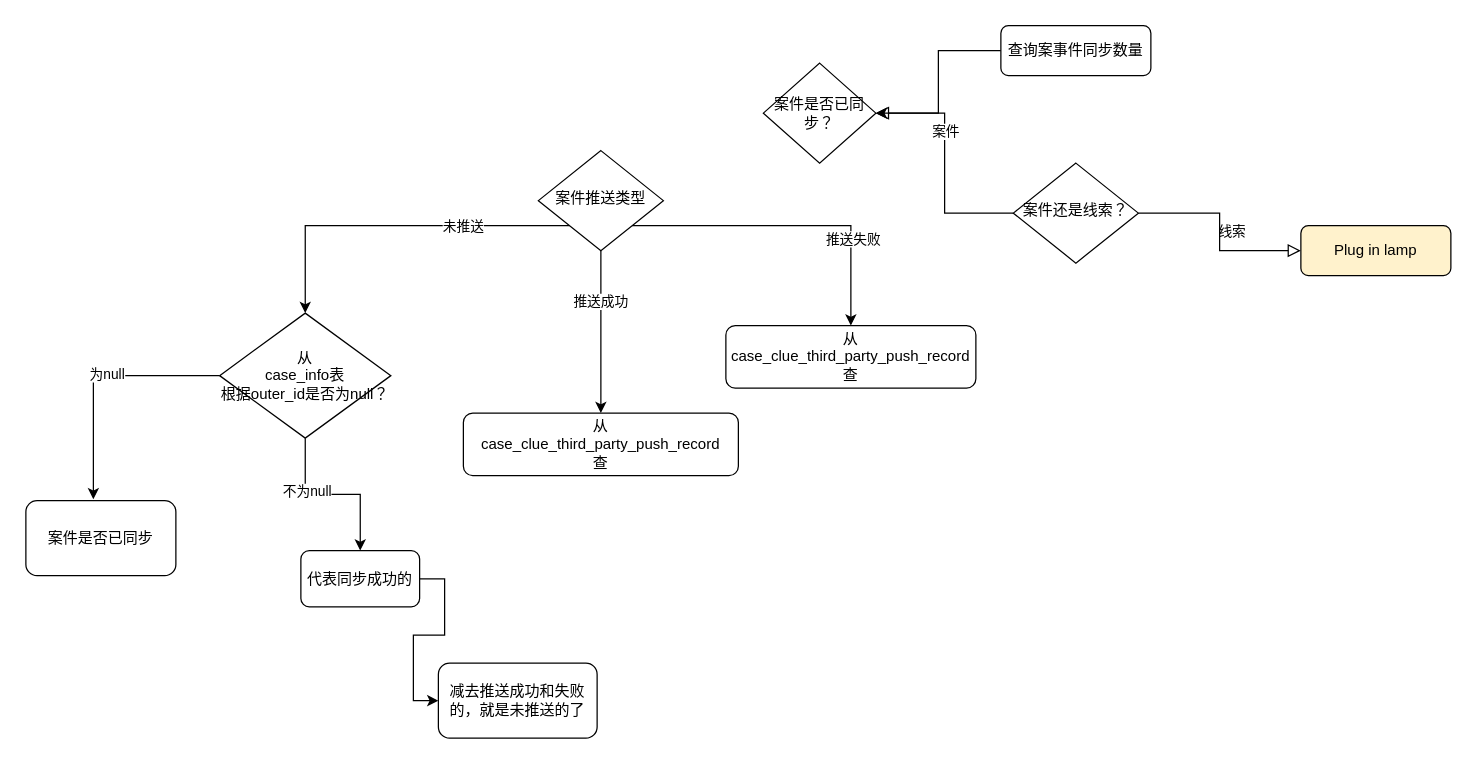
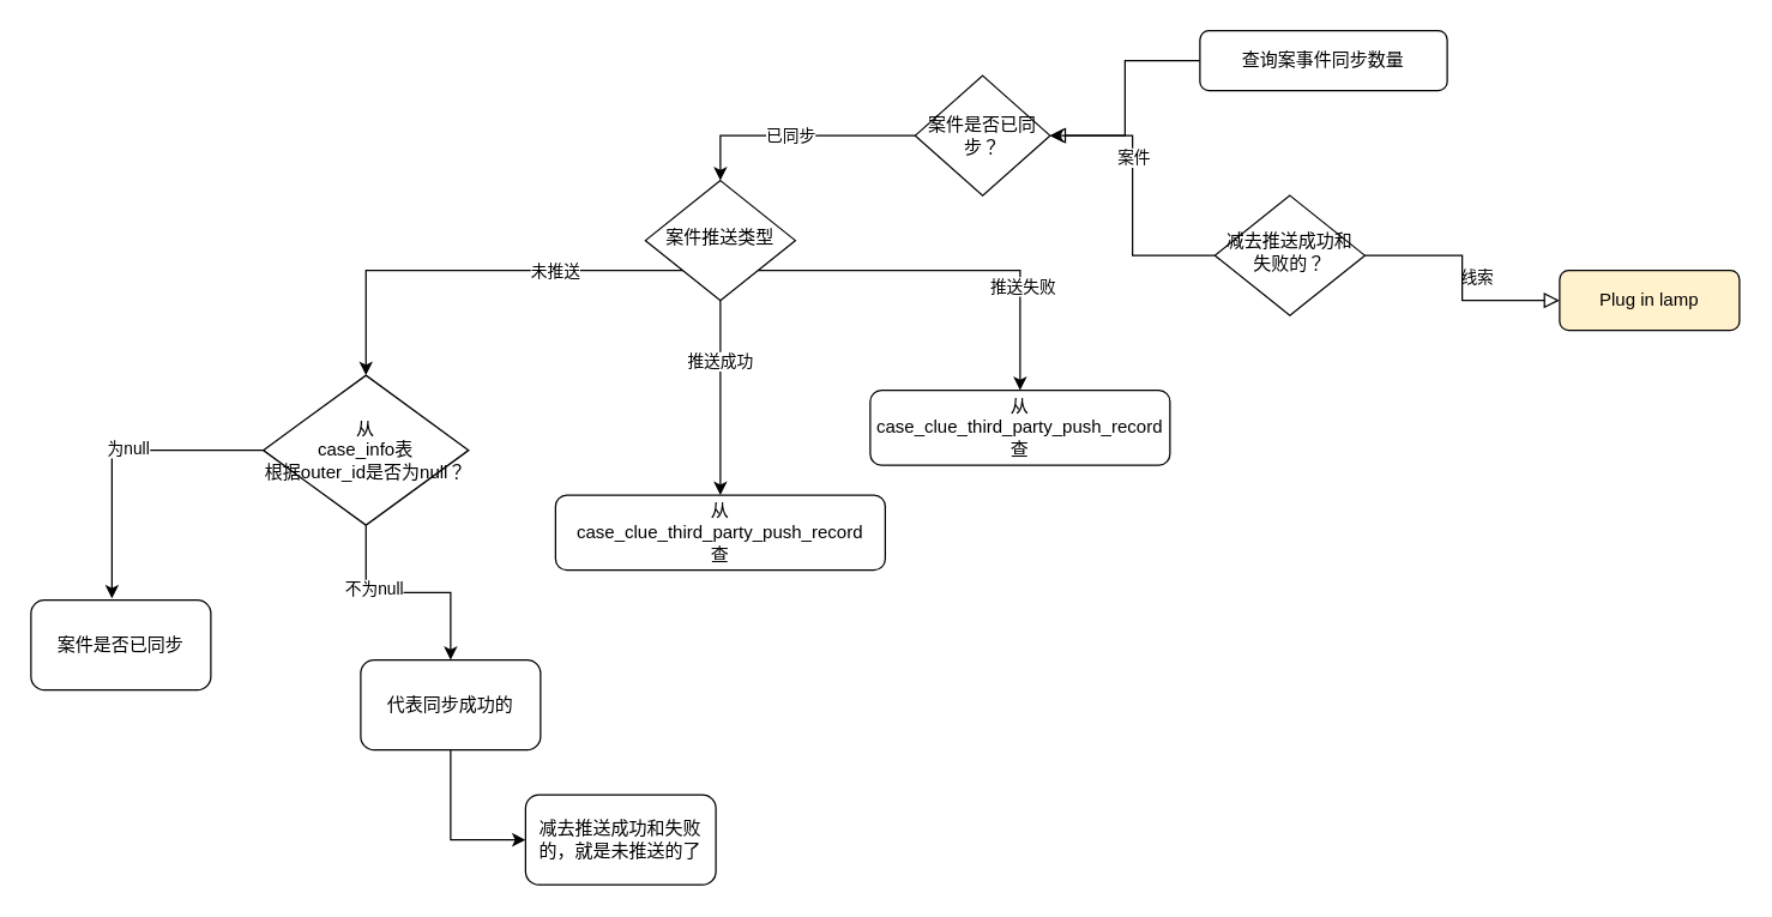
- <mxCell id="3" value="查询案事件同步数量" style="rounded=1;whiteSpace=wrap;html=1;fontSize=12;glass=0;strokeWidth=1;shadow=0;" parent="1" vertex="1"><mxGeometry x="800" y="20" width="120" height="40" as="geometry" /></mxCell>
+ <mxCell id="3" value="查询案事件同步数量" style="rounded=1;whiteSpace=wrap;html=1;fontSize=12;glass=0;strokeWidth=1;shadow=0;" parent="1" vertex="1"><mxGeometry x="800" y="20" width="165" height="40" as="geometry" /></mxCell>
+ <mxCell id="18" style="edgeStyle=orthogonalEdgeStyle;rounded=0;orthogonalLoop=1;jettySize=auto;html=1;entryX=0.5;entryY=0;entryDx=0;entryDy=0;" edge="1" parent="1" source="20" target="15"><mxGeometry relative="1" as="geometry" /></mxCell>
+ <mxCell id="19" value="已同步" style="edgeLabel;html=1;align=center;verticalAlign=middle;resizable=0;points=[];" vertex="1" connectable="0" parent="18"><mxGeometry x="0.05" y="-1" relative="1" as="geometry"><mxPoint as="offset" /></mxGeometry></mxCell>
- <mxCell id="7" value="案件还是线索？" style="rhombus;whiteSpace=wrap;html=1;shadow=0;fontFamily=Helvetica;fontSize=12;align=center;strokeWidth=1;spacing=6;spacingTop=-4;" parent="1" vertex="1"><mxGeometry x="810" y="130" width="100" height="80" as="geometry" /></mxCell>
+ <mxCell id="7" value="减去推送成功和失败的？" style="rhombus;whiteSpace=wrap;html=1;shadow=0;fontFamily=Helvetica;fontSize=12;align=center;strokeWidth=1;spacing=6;spacingTop=-4;" parent="1" vertex="1"><mxGeometry x="810" y="130" width="100" height="80" as="geometry" /></mxCell>
- <mxCell id="28" value="代表同步成功的" style="rounded=1;whiteSpace=wrap;html=1;" vertex="1" parent="1"><mxGeometry x="240" y="440" width="95" height="45" as="geometry" /></mxCell>
+ <mxCell id="28" value="代表同步成功的" style="rounded=1;whiteSpace=wrap;html=1;" vertex="1" parent="1"><mxGeometry x="240" y="440" width="120" height="60" as="geometry" /></mxCell>
